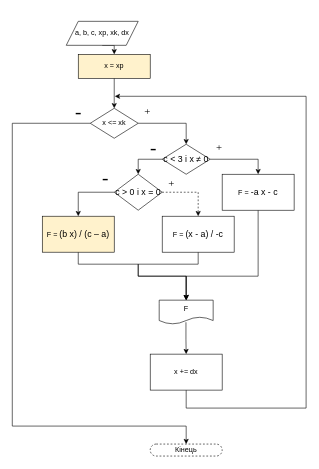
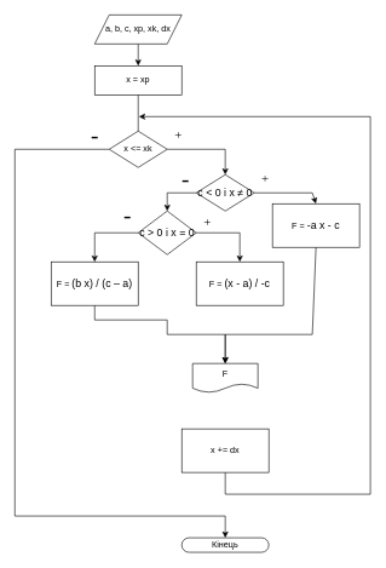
- <mxCell id="3" value="a, b, c, xp, xk, dx" style="shape=parallelogram;perimeter=parallelogramPerimeter;whiteSpace=wrap;html=1;fixedSize=1;hachureGap=4;pointerEvents=0;" parent="1" vertex="1"><mxGeometry x="110" y="35" width="120" height="40" as="geometry" /></mxCell>
+ <mxCell id="3" value="a, b, c, xp, xk, dx" style="shape=parallelogram;perimeter=parallelogramPerimeter;whiteSpace=wrap;html=1;fixedSize=1;hachureGap=4;pointerEvents=0;" parent="1" vertex="1"><mxGeometry x="130" y="20" width="120" height="40" as="geometry" /></mxCell>
- <mxCell id="27" value="x = xp" style="rounded=0;whiteSpace=wrap;html=1;fillColor=#fff2cc;" parent="1" vertex="1"><mxGeometry x="130" y="90" width="120" height="40" as="geometry" /></mxCell>
+ <mxCell id="27" value="x = xp" style="rounded=0;whiteSpace=wrap;html=1;" parent="1" vertex="1"><mxGeometry x="130" y="90" width="120" height="40" as="geometry" /></mxCell>
- <mxCell id="26" style="edgeStyle=orthogonalEdgeStyle;rounded=0;orthogonalLoop=1;jettySize=auto;html=1;exitX=0.5;exitY=1;exitDx=0;exitDy=0;entryX=0.5;entryY=0;entryDx=0;entryDy=0;" parent="1" source="27" target="23" edge="1"><mxGeometry relative="1" as="geometry" /></mxCell>
+ <mxCell id="26" style="edgeStyle=orthogonalEdgeStyle;rounded=0;orthogonalLoop=1;jettySize=auto;html=1;exitX=0.5;exitY=1;exitDx=0;exitDy=0;entryX=0.5;entryY=0;entryDx=0;entryDy=0;endArrow=none;" parent="1" source="27" target="23" edge="1"><mxGeometry relative="1" as="geometry" /></mxCell>
- <mxCell id="6" value="&lt;span lang=&quot;UK-UA&quot; class=&quot;TextRun  BCX0 SCXW168814966&quot; style=&quot;animation: 0s ease 0s 1 normal none running none ; appearance: none ; backface-visibility: visible ; background: none 0% 0% / auto repeat scroll padding-box border-box rgba(0 , 0 , 0 , 0) ; border-color: rgb(0 , 0 , 0) ; border-collapse: separate ; border-width: 0px ; border-style: none ; border-spacing: 0px ; border-radius: 0px ; box-shadow: none ; box-sizing: content-box ; caption-side: top ; clear: none ; clip: auto ; content: normal ; cursor: text ; direction: ltr ; display: inline ; empty-cells: show ; float: none ; font-family: &amp;#34;wordvisi_msfontservice&amp;#34; , &amp;#34;calibri&amp;#34; , &amp;#34;calibri_embeddedfont&amp;#34; , &amp;#34;calibri_msfontservice&amp;#34; , sans-serif ; font-size: 14.667px ; height: auto ; line-height: 19.425px ; list-style: outside none disc ; margin: 0px ; max-height: none ; max-width: none ; min-height: 0px ; min-width: 0px ; opacity: 1 ; outline: rgb(0 , 0 , 0) none 0px ; overflow: visible ; overflow-wrap: break-word ; padding: 0px ; perspective: none ; perspective-origin: 0px 0px ; position: static ; resize: none ; speak: normal ; table-layout: auto ; text-align: left ; text-overflow: clip ; text-shadow: none ; transform: none ; transform-origin: 0px 0px ; transform-style: flat ; transition: all 0s ease 0s ; unicode-bidi: normal ; vertical-align: baseline ; visibility: visible ; width: auto ; word-break: normal ; z-index: auto ; zoom: 1&quot;&gt;&lt;span class=&quot;NormalTextRun  BCX0 SCXW168814966&quot;&gt;c &amp;lt; 3 i x ≠ 0&lt;/span&gt;&lt;/span&gt;" style="rhombus;whiteSpace=wrap;html=1;hachureGap=4;pointerEvents=0;" parent="1" vertex="1"><mxGeometry x="270" y="240" width="80" height="50" as="geometry" /></mxCell>
+ <mxCell id="6" value="&lt;span lang=&quot;UK-UA&quot; class=&quot;TextRun  BCX0 SCXW168814966&quot; style=&quot;animation: 0s ease 0s 1 normal none running none ; appearance: none ; backface-visibility: visible ; background: none 0% 0% / auto repeat scroll padding-box border-box rgba(0 , 0 , 0 , 0) ; border-color: rgb(0 , 0 , 0) ; border-collapse: separate ; border-width: 0px ; border-style: none ; border-spacing: 0px ; border-radius: 0px ; box-shadow: none ; box-sizing: content-box ; caption-side: top ; clear: none ; clip: auto ; content: normal ; cursor: text ; direction: ltr ; display: inline ; empty-cells: show ; float: none ; font-family: &amp;#34;wordvisi_msfontservice&amp;#34; , &amp;#34;calibri&amp;#34; , &amp;#34;calibri_embeddedfont&amp;#34; , &amp;#34;calibri_msfontservice&amp;#34; , sans-serif ; font-size: 14.667px ; height: auto ; line-height: 19.425px ; list-style: outside none disc ; margin: 0px ; max-height: none ; max-width: none ; min-height: 0px ; min-width: 0px ; opacity: 1 ; outline: rgb(0 , 0 , 0) none 0px ; overflow: visible ; overflow-wrap: break-word ; padding: 0px ; perspective: none ; perspective-origin: 0px 0px ; position: static ; resize: none ; speak: normal ; table-layout: auto ; text-align: left ; text-overflow: clip ; text-shadow: none ; transform: none ; transform-origin: 0px 0px ; transform-style: flat ; transition: all 0s ease 0s ; unicode-bidi: normal ; vertical-align: baseline ; visibility: visible ; width: auto ; word-break: normal ; z-index: auto ; zoom: 1&quot;&gt;&lt;span class=&quot;NormalTextRun  BCX0 SCXW168814966&quot;&gt;c &amp;lt; 0 i x ≠ 0&lt;/span&gt;&lt;/span&gt;" style="rhombus;whiteSpace=wrap;html=1;hachureGap=4;pointerEvents=0;" parent="1" vertex="1"><mxGeometry x="270" y="240" width="80" height="50" as="geometry" /></mxCell>
- <mxCell id="9" style="edgeStyle=none;sketch=0;orthogonalLoop=1;jettySize=auto;html=1;exitX=1;exitY=0.5;exitDx=0;exitDy=0;entryX=0.5;entryY=0;entryDx=0;entryDy=0;fontFamily=Architects Daughter;fontSource=https%3A%2F%2Ffonts.googleapis.com%2Fcss%3Ffamily%3DArchitects%2BDaughter;fontSize=20;endArrow=classic;endFill=1;sourcePerimeterSpacing=8;targetPerimeterSpacing=8;startArrow=none;startFill=0;strokeColor=#000000;rounded=0;shadow=0;dashed=1;" parent="1" source="11" target="15" edge="1"><mxGeometry relative="1" as="geometry"><Array as="points"><mxPoint x="330" y="320" /></Array></mxGeometry></mxCell>
+ <mxCell id="9" style="edgeStyle=none;sketch=0;orthogonalLoop=1;jettySize=auto;html=1;exitX=1;exitY=0.5;exitDx=0;exitDy=0;entryX=0.5;entryY=0;entryDx=0;entryDy=0;fontFamily=Architects Daughter;fontSource=https%3A%2F%2Ffonts.googleapis.com%2Fcss%3Ffamily%3DArchitects%2BDaughter;fontSize=20;endArrow=classic;endFill=1;sourcePerimeterSpacing=8;targetPerimeterSpacing=8;startArrow=none;startFill=0;strokeColor=#000000;rounded=0;shadow=0;" parent="1" source="11" target="15" edge="1"><mxGeometry relative="1" as="geometry"><Array as="points"><mxPoint x="330" y="320" /></Array></mxGeometry></mxCell>
- <mxCell id="8" value="F =&amp;nbsp;&lt;span lang=&quot;UK-UA&quot; class=&quot;TextRun  BCX0 SCXW232646297&quot; style=&quot;animation: 0s ease 0s 1 normal none running none ; appearance: none ; backface-visibility: visible ; background: none 0% 0% / auto repeat scroll padding-box border-box rgba(0 , 0 , 0 , 0) ; border-color: rgb(0 , 0 , 0) ; border-collapse: separate ; border-width: 0px ; border-style: none ; border-spacing: 0px ; border-radius: 0px ; box-shadow: none ; box-sizing: content-box ; caption-side: top ; clear: none ; clip: auto ; content: normal ; cursor: text ; direction: ltr ; display: inline ; empty-cells: show ; float: none ; font-family: &amp;#34;wordvisi_msfontservice&amp;#34; , &amp;#34;calibri&amp;#34; , &amp;#34;calibri_embeddedfont&amp;#34; , &amp;#34;calibri_msfontservice&amp;#34; , sans-serif ; font-size: 14.667px ; height: auto ; line-height: 19.425px ; list-style: outside none disc ; margin: 0px ; max-height: none ; max-width: none ; min-height: 0px ; min-width: 0px ; opacity: 1 ; outline: rgb(0 , 0 , 0) none 0px ; overflow: visible ; overflow-wrap: break-word ; padding: 0px ; perspective: none ; perspective-origin: 0px 0px ; position: static ; resize: none ; speak: normal ; table-layout: auto ; text-align: left ; text-indent: 47px ; text-overflow: clip ; text-shadow: none ; transform: none ; transform-origin: 0px 0px ; transform-style: flat ; transition: all 0s ease 0s ; unicode-bidi: normal ; vertical-align: baseline ; visibility: visible ; width: auto ; word-break: normal ; z-index: auto ; zoom: 1&quot;&gt;&lt;span class=&quot;NormalTextRun  BCX0 SCXW232646297&quot;&gt;-a x - c&lt;/span&gt;&lt;/span&gt;" style="rounded=0;whiteSpace=wrap;html=1;hachureGap=4;pointerEvents=0;" parent="1" vertex="1"><mxGeometry x="370" y="290" width="120" height="60" as="geometry" /></mxCell>
+ <mxCell id="8" value="F =&amp;nbsp;&lt;span lang=&quot;UK-UA&quot; class=&quot;TextRun  BCX0 SCXW232646297&quot; style=&quot;animation: 0s ease 0s 1 normal none running none ; appearance: none ; backface-visibility: visible ; background: none 0% 0% / auto repeat scroll padding-box border-box rgba(0 , 0 , 0 , 0) ; border-color: rgb(0 , 0 , 0) ; border-collapse: separate ; border-width: 0px ; border-style: none ; border-spacing: 0px ; border-radius: 0px ; box-shadow: none ; box-sizing: content-box ; caption-side: top ; clear: none ; clip: auto ; content: normal ; cursor: text ; direction: ltr ; display: inline ; empty-cells: show ; float: none ; font-family: &amp;#34;wordvisi_msfontservice&amp;#34; , &amp;#34;calibri&amp;#34; , &amp;#34;calibri_embeddedfont&amp;#34; , &amp;#34;calibri_msfontservice&amp;#34; , sans-serif ; font-size: 14.667px ; height: auto ; line-height: 19.425px ; list-style: outside none disc ; margin: 0px ; max-height: none ; max-width: none ; min-height: 0px ; min-width: 0px ; opacity: 1 ; outline: rgb(0 , 0 , 0) none 0px ; overflow: visible ; overflow-wrap: break-word ; padding: 0px ; perspective: none ; perspective-origin: 0px 0px ; position: static ; resize: none ; speak: normal ; table-layout: auto ; text-align: left ; text-indent: 47px ; text-overflow: clip ; text-shadow: none ; transform: none ; transform-origin: 0px 0px ; transform-style: flat ; transition: all 0s ease 0s ; unicode-bidi: normal ; vertical-align: baseline ; visibility: visible ; width: auto ; word-break: normal ; z-index: auto ; zoom: 1&quot;&gt;&lt;span class=&quot;NormalTextRun  BCX0 SCXW232646297&quot;&gt;-a x - c&lt;/span&gt;&lt;/span&gt;" style="rounded=0;whiteSpace=wrap;html=1;hachureGap=4;pointerEvents=0;" parent="1" vertex="1"><mxGeometry x="375" y="280" width="120" height="60" as="geometry" /></mxCell>
- <mxCell id="13" value="F =&amp;nbsp;&lt;span lang=&quot;UK-UA&quot; class=&quot;TextRun  BCX0 SCXW102003459&quot; style=&quot;animation: 0s ease 0s 1 normal none running none ; appearance: none ; backface-visibility: visible ; background: none 0% 0% / auto repeat scroll padding-box border-box rgba(0 , 0 , 0 , 0) ; border-color: rgb(0 , 0 , 0) ; border-collapse: separate ; border-width: 0px ; border-style: none ; border-spacing: 0px ; border-radius: 0px ; box-shadow: none ; box-sizing: content-box ; caption-side: top ; clear: none ; clip: auto ; content: normal ; cursor: text ; direction: ltr ; display: inline ; empty-cells: show ; float: none ; font-family: &amp;#34;wordvisi_msfontservice&amp;#34; , &amp;#34;calibri&amp;#34; , &amp;#34;calibri_embeddedfont&amp;#34; , &amp;#34;calibri_msfontservice&amp;#34; , sans-serif ; font-size: 14.667px ; height: auto ; line-height: 19.425px ; list-style: outside none disc ; margin: 0px ; max-height: none ; max-width: none ; min-height: 0px ; min-width: 0px ; opacity: 1 ; outline: rgb(0 , 0 , 0) none 0px ; overflow: visible ; overflow-wrap: break-word ; padding: 0px ; perspective: none ; perspective-origin: 0px 0px ; position: static ; resize: none ; speak: normal ; table-layout: auto ; text-align: left ; text-indent: 47px ; text-overflow: clip ; text-shadow: none ; transform: none ; transform-origin: 0px 0px ; transform-style: flat ; transition: all 0s ease 0s ; unicode-bidi: normal ; vertical-align: baseline ; visibility: visible ; width: auto ; word-break: normal ; z-index: auto ; zoom: 1&quot;&gt;&lt;span class=&quot;NormalTextRun  BCX0 SCXW102003459&quot;&gt;(b x) / (c – a)&lt;/span&gt;&lt;/span&gt;" style="rounded=0;whiteSpace=wrap;html=1;hachureGap=4;pointerEvents=0;fillColor=#fff2cc;" parent="1" vertex="1"><mxGeometry x="70" y="360" width="120" height="60" as="geometry" /></mxCell>
+ <mxCell id="13" value="F =&amp;nbsp;&lt;span lang=&quot;UK-UA&quot; class=&quot;TextRun  BCX0 SCXW102003459&quot; style=&quot;animation: 0s ease 0s 1 normal none running none ; appearance: none ; backface-visibility: visible ; background: none 0% 0% / auto repeat scroll padding-box border-box rgba(0 , 0 , 0 , 0) ; border-color: rgb(0 , 0 , 0) ; border-collapse: separate ; border-width: 0px ; border-style: none ; border-spacing: 0px ; border-radius: 0px ; box-shadow: none ; box-sizing: content-box ; caption-side: top ; clear: none ; clip: auto ; content: normal ; cursor: text ; direction: ltr ; display: inline ; empty-cells: show ; float: none ; font-family: &amp;#34;wordvisi_msfontservice&amp;#34; , &amp;#34;calibri&amp;#34; , &amp;#34;calibri_embeddedfont&amp;#34; , &amp;#34;calibri_msfontservice&amp;#34; , sans-serif ; font-size: 14.667px ; height: auto ; line-height: 19.425px ; list-style: outside none disc ; margin: 0px ; max-height: none ; max-width: none ; min-height: 0px ; min-width: 0px ; opacity: 1 ; outline: rgb(0 , 0 , 0) none 0px ; overflow: visible ; overflow-wrap: break-word ; padding: 0px ; perspective: none ; perspective-origin: 0px 0px ; position: static ; resize: none ; speak: normal ; table-layout: auto ; text-align: left ; text-indent: 47px ; text-overflow: clip ; text-shadow: none ; transform: none ; transform-origin: 0px 0px ; transform-style: flat ; transition: all 0s ease 0s ; unicode-bidi: normal ; vertical-align: baseline ; visibility: visible ; width: auto ; word-break: normal ; z-index: auto ; zoom: 1&quot;&gt;&lt;span class=&quot;NormalTextRun  BCX0 SCXW102003459&quot;&gt;(b x) / (c – a)&lt;/span&gt;&lt;/span&gt;" style="rounded=0;whiteSpace=wrap;html=1;hachureGap=4;pointerEvents=0;" parent="1" vertex="1"><mxGeometry x="70" y="360" width="120" height="60" as="geometry" /></mxCell>
- <mxCell id="14" style="edgeStyle=orthogonalEdgeStyle;rounded=0;orthogonalLoop=1;jettySize=auto;html=1;exitX=0.5;exitY=1;exitDx=0;exitDy=0;entryX=0.5;entryY=0;entryDx=0;entryDy=0;" parent="1" source="15" target="17" edge="1"><mxGeometry relative="1" as="geometry"><Array as="points"><mxPoint x="330" y="440" /><mxPoint x="230" y="440" /><mxPoint x="230" y="460" /><mxPoint x="310" y="460" /></Array></mxGeometry></mxCell>
- <mxCell id="16" value="" style="edgeStyle=orthogonalEdgeStyle;rounded=0;orthogonalLoop=1;jettySize=auto;html=1;exitX=0.496;exitY=0.921;exitDx=0;exitDy=0;exitPerimeter=0;" parent="1" source="17" target="25" edge="1"><mxGeometry relative="1" as="geometry" /></mxCell>
- <mxCell id="18" value="Кінець" style="rounded=1;whiteSpace=wrap;html=1;hachureGap=4;pointerEvents=0;arcSize=50;dashed=1;" parent="1" vertex="1"><mxGeometry x="250" y="740" width="120" height="20" as="geometry" /></mxCell>
+ <mxCell id="18" value="Кінець" style="rounded=1;whiteSpace=wrap;html=1;hachureGap=4;pointerEvents=0;arcSize=50;" parent="1" vertex="1"><mxGeometry x="250" y="740" width="120" height="20" as="geometry" /></mxCell>
